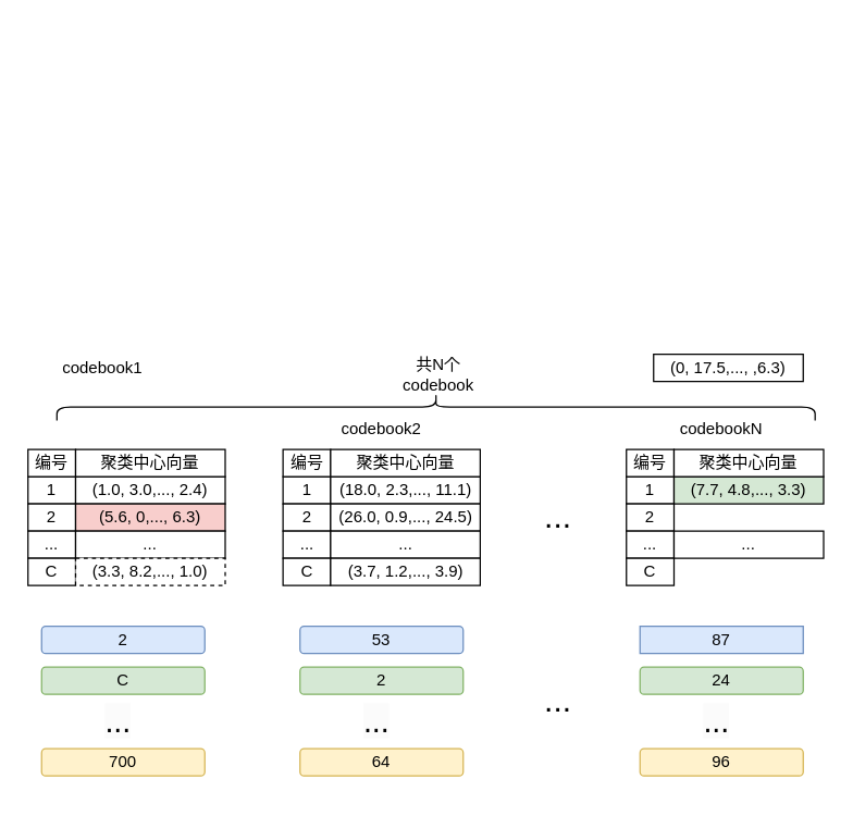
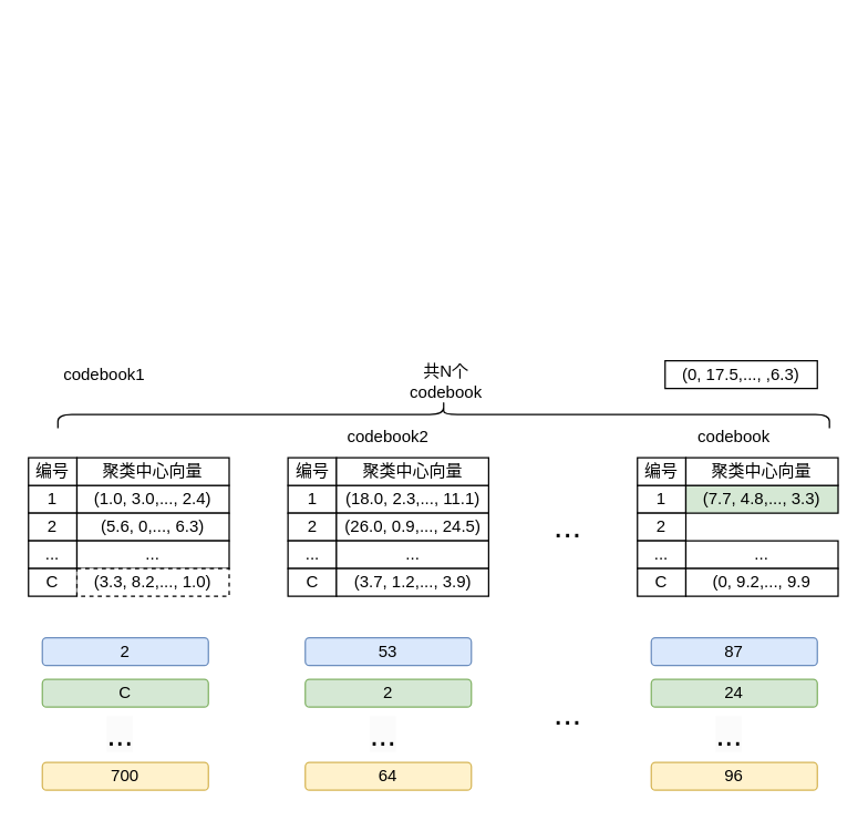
- <mxCell id="34" value="codebookN" style="text;strokeColor=none;align=center;fillColor=none;html=1;verticalAlign=middle;whiteSpace=wrap;rounded=0;" vertex="1" parent="1"><mxGeometry x="500" y="300" width="60" height="30" as="geometry" /></mxCell>
+ <mxCell id="34" value="codebook" style="text;strokeColor=none;align=center;fillColor=none;html=1;verticalAlign=middle;whiteSpace=wrap;rounded=0;" vertex="1" parent="1"><mxGeometry x="500" y="300" width="60" height="30" as="geometry" /></mxCell>
- <mxCell id="7" value="(5.6, 0,..., 6.3)" style="rounded=0;whiteSpace=wrap;html=1;fillColor=#f8cecc;" vertex="1" parent="1"><mxGeometry x="55" y="370" width="110" height="20" as="geometry" /></mxCell>
+ <mxCell id="7" value="(5.6, 0,..., 6.3)" style="rounded=0;whiteSpace=wrap;html=1;" vertex="1" parent="1"><mxGeometry x="55" y="370" width="110" height="20" as="geometry" /></mxCell>
+ <mxCell id="33" value="(0, 9.2,..., 9.9" style="rounded=0;whiteSpace=wrap;html=1;" vertex="1" parent="1"><mxGeometry x="495" y="410" width="110" height="20" as="geometry" /></mxCell>
- <mxCell id="44" value="87" style="whiteSpace=wrap;html=1;fillColor=#dae8fc;strokeColor=#6c8ebf;rounded=0;" vertex="1" parent="1"><mxGeometry x="470" y="460" width="120" height="20" as="geometry" /></mxCell>
+ <mxCell id="44" value="87" style="rounded=1;whiteSpace=wrap;html=1;fillColor=#dae8fc;strokeColor=#6c8ebf;" vertex="1" parent="1"><mxGeometry x="470" y="460" width="120" height="20" as="geometry" /></mxCell>
